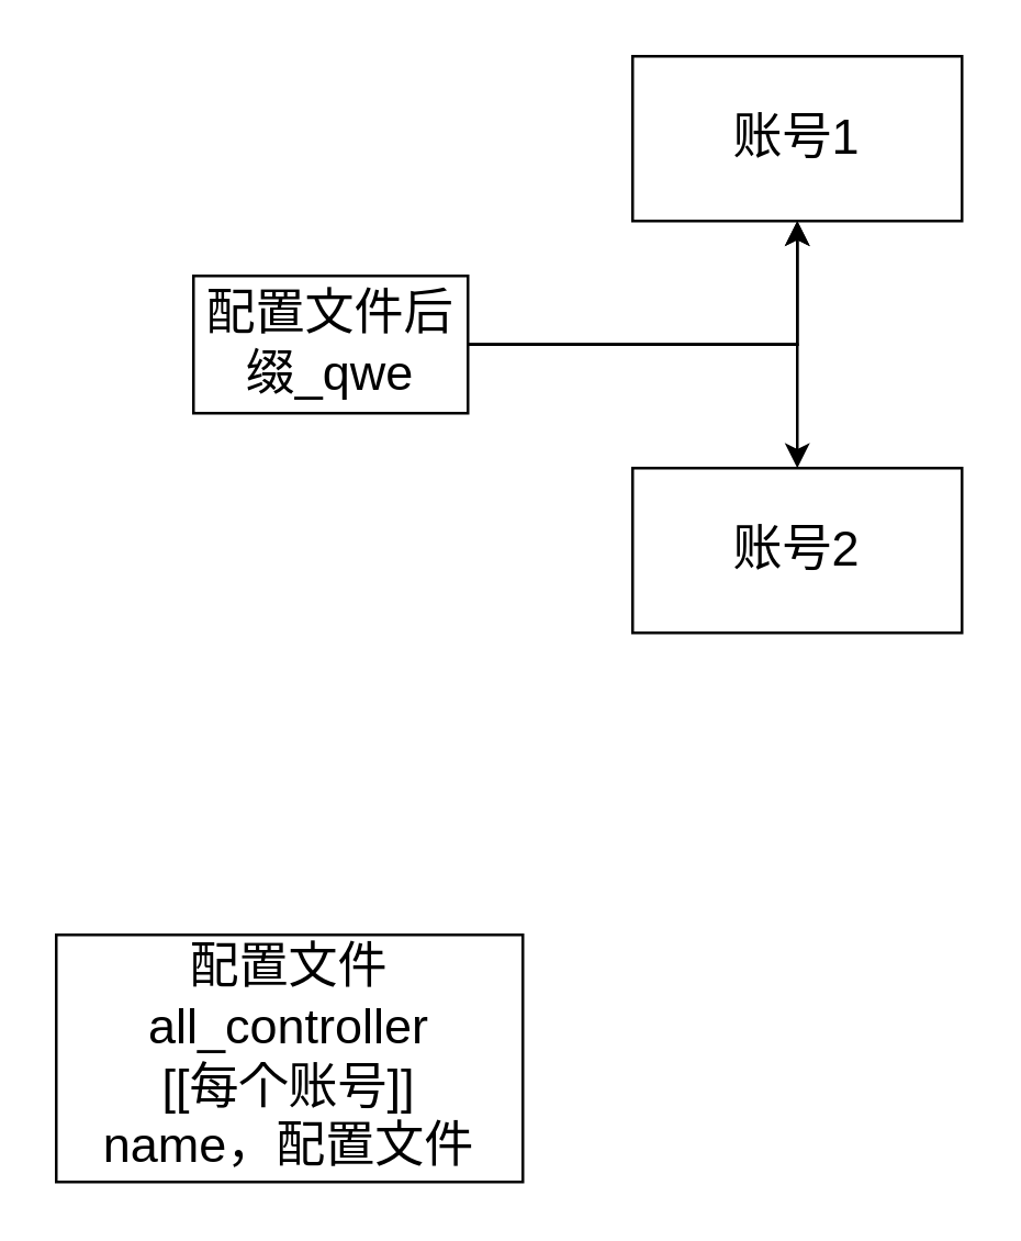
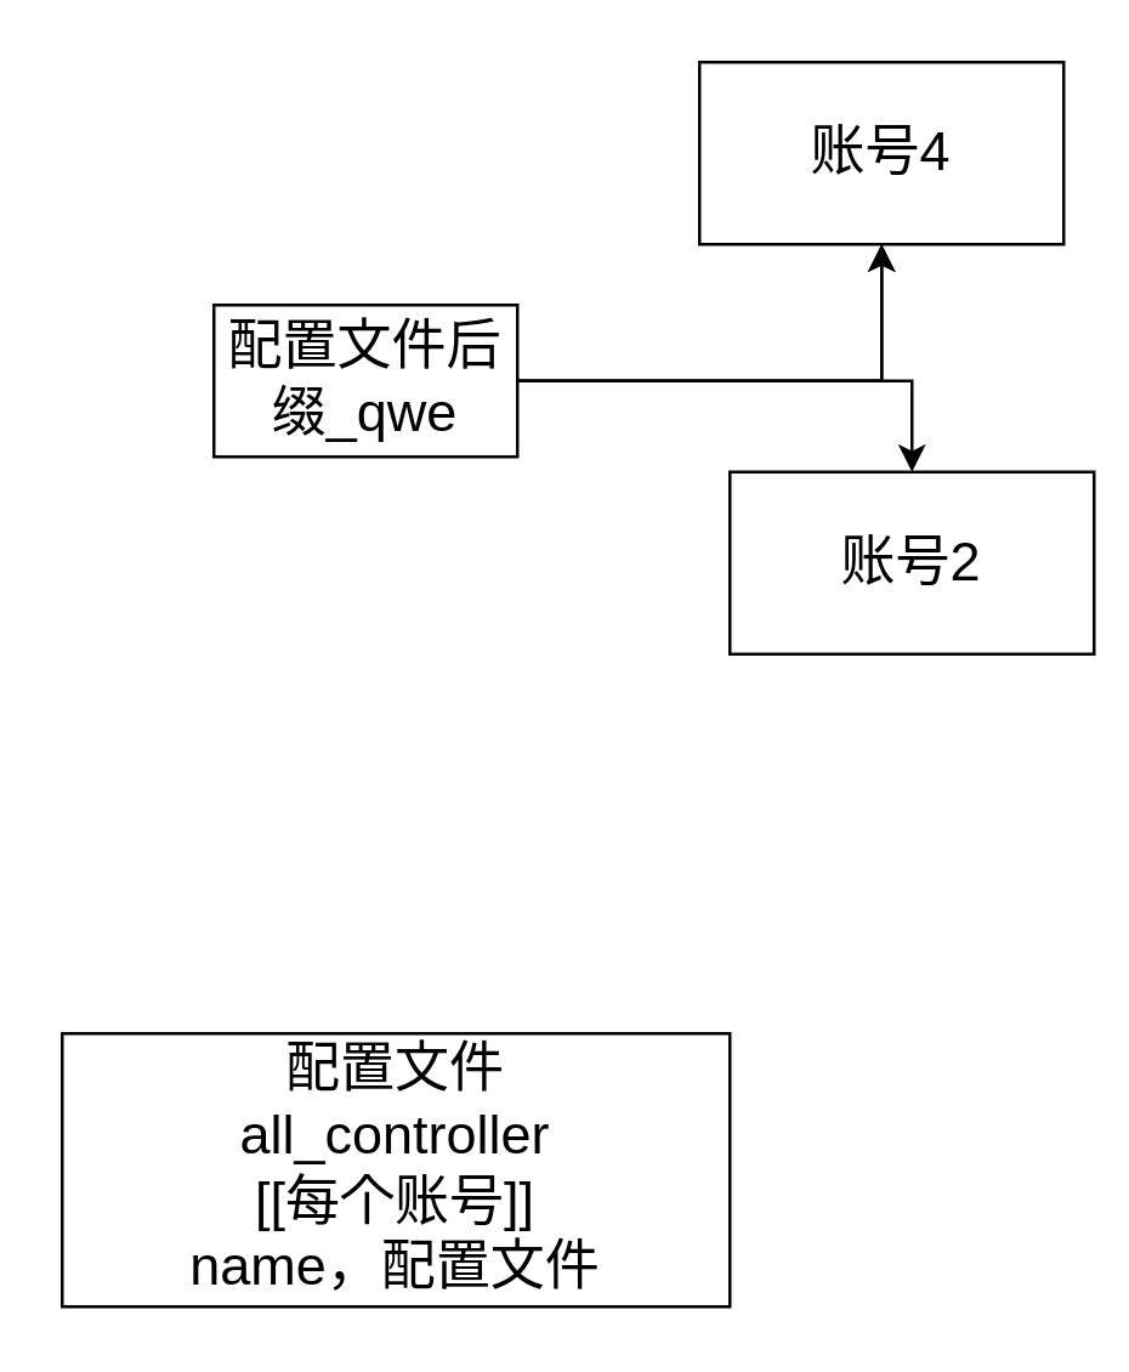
- <mxCell id="6" value="账号1" style="whiteSpace=wrap;html=1;fontSize=18;rounded=0;" vertex="1" parent="1"><mxGeometry x="230" y="20" width="120" height="60" as="geometry" /></mxCell>
+ <mxCell id="6" value="账号4" style="whiteSpace=wrap;html=1;fontSize=18;rounded=0;" vertex="1" parent="1"><mxGeometry x="230" y="20" width="120" height="60" as="geometry" /></mxCell>
- <mxCell id="7" value="账号2" style="whiteSpace=wrap;html=1;fontSize=18;rounded=0;" vertex="1" parent="1"><mxGeometry x="230" y="170" width="120" height="60" as="geometry" /></mxCell>
+ <mxCell id="7" value="账号2" style="whiteSpace=wrap;html=1;fontSize=18;rounded=0;" vertex="1" parent="1"><mxGeometry x="240" y="155" width="120" height="60" as="geometry" /></mxCell>
- <mxCell id="8" value="&lt;div&gt;配置文件&lt;/div&gt;&lt;div&gt;all_controller&lt;/div&gt;&lt;div&gt;[[每个账号]]&lt;/div&gt;&lt;div&gt;name，配置文件&lt;/div&gt;" style="rounded=0;whiteSpace=wrap;html=1;fontSize=18;" vertex="1" parent="1"><mxGeometry x="20" y="340" width="170" height="90" as="geometry" /></mxCell>
+ <mxCell id="8" value="&lt;div&gt;配置文件&lt;/div&gt;&lt;div&gt;all_controller&lt;/div&gt;&lt;div&gt;[[每个账号]]&lt;/div&gt;&lt;div&gt;name，配置文件&lt;/div&gt;" style="rounded=0;whiteSpace=wrap;html=1;fontSize=18;" vertex="1" parent="1"><mxGeometry x="20" y="340" width="220" height="90" as="geometry" /></mxCell>
